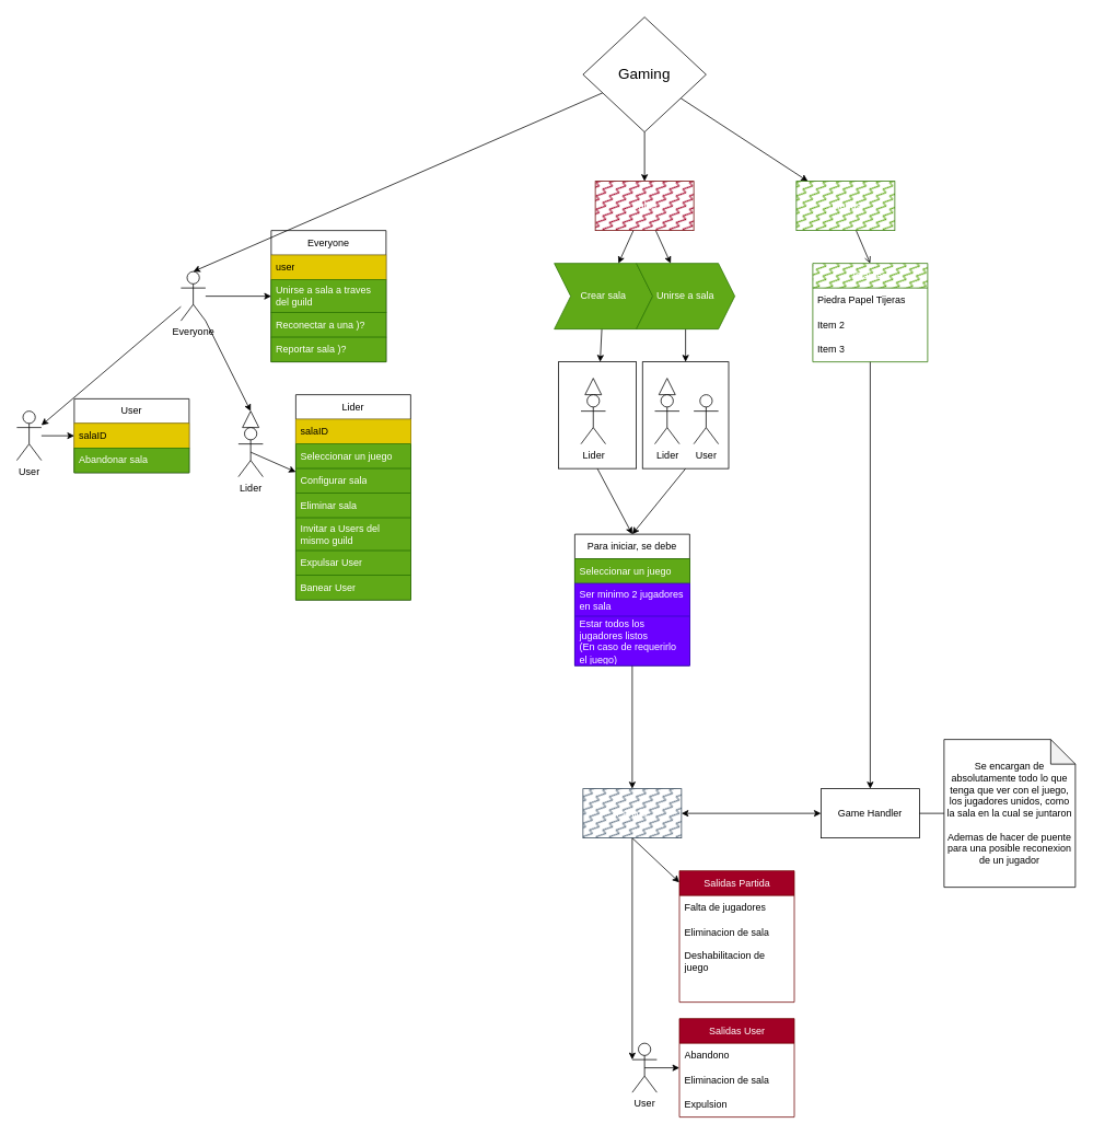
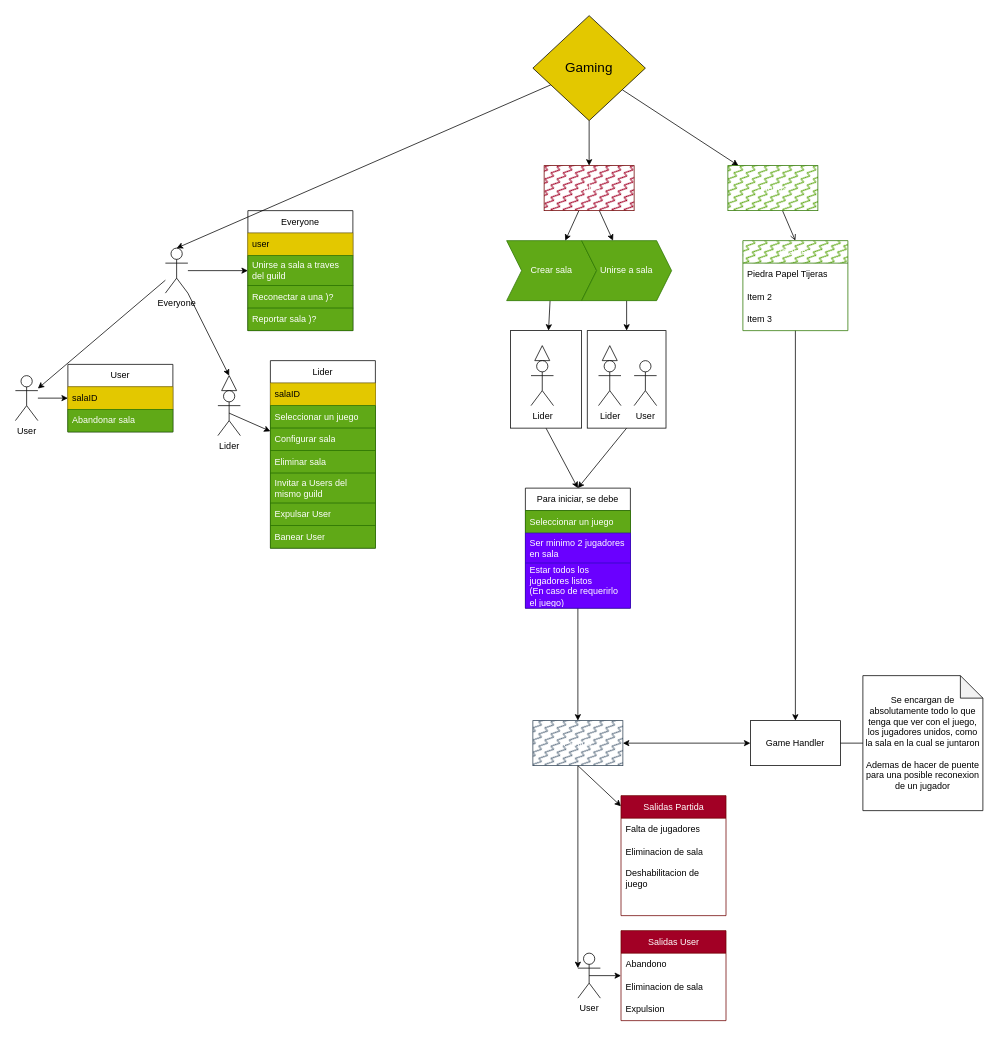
- <mxCell id="80" value="&lt;span style=&quot;font-size: 18px;&quot;&gt;Gaming&lt;/span&gt;" style="rhombus;whiteSpace=wrap;html=1;" vertex="1" parent="1"><mxGeometry x="710" y="20" width="150" height="140" as="geometry" /></mxCell>
+ <mxCell id="80" value="&lt;span style=&quot;font-size: 18px;&quot;&gt;Gaming&lt;/span&gt;" style="rhombus;whiteSpace=wrap;html=1;fillColor=#e3c800;" vertex="1" parent="1"><mxGeometry x="710" y="20" width="150" height="140" as="geometry" /></mxCell>
